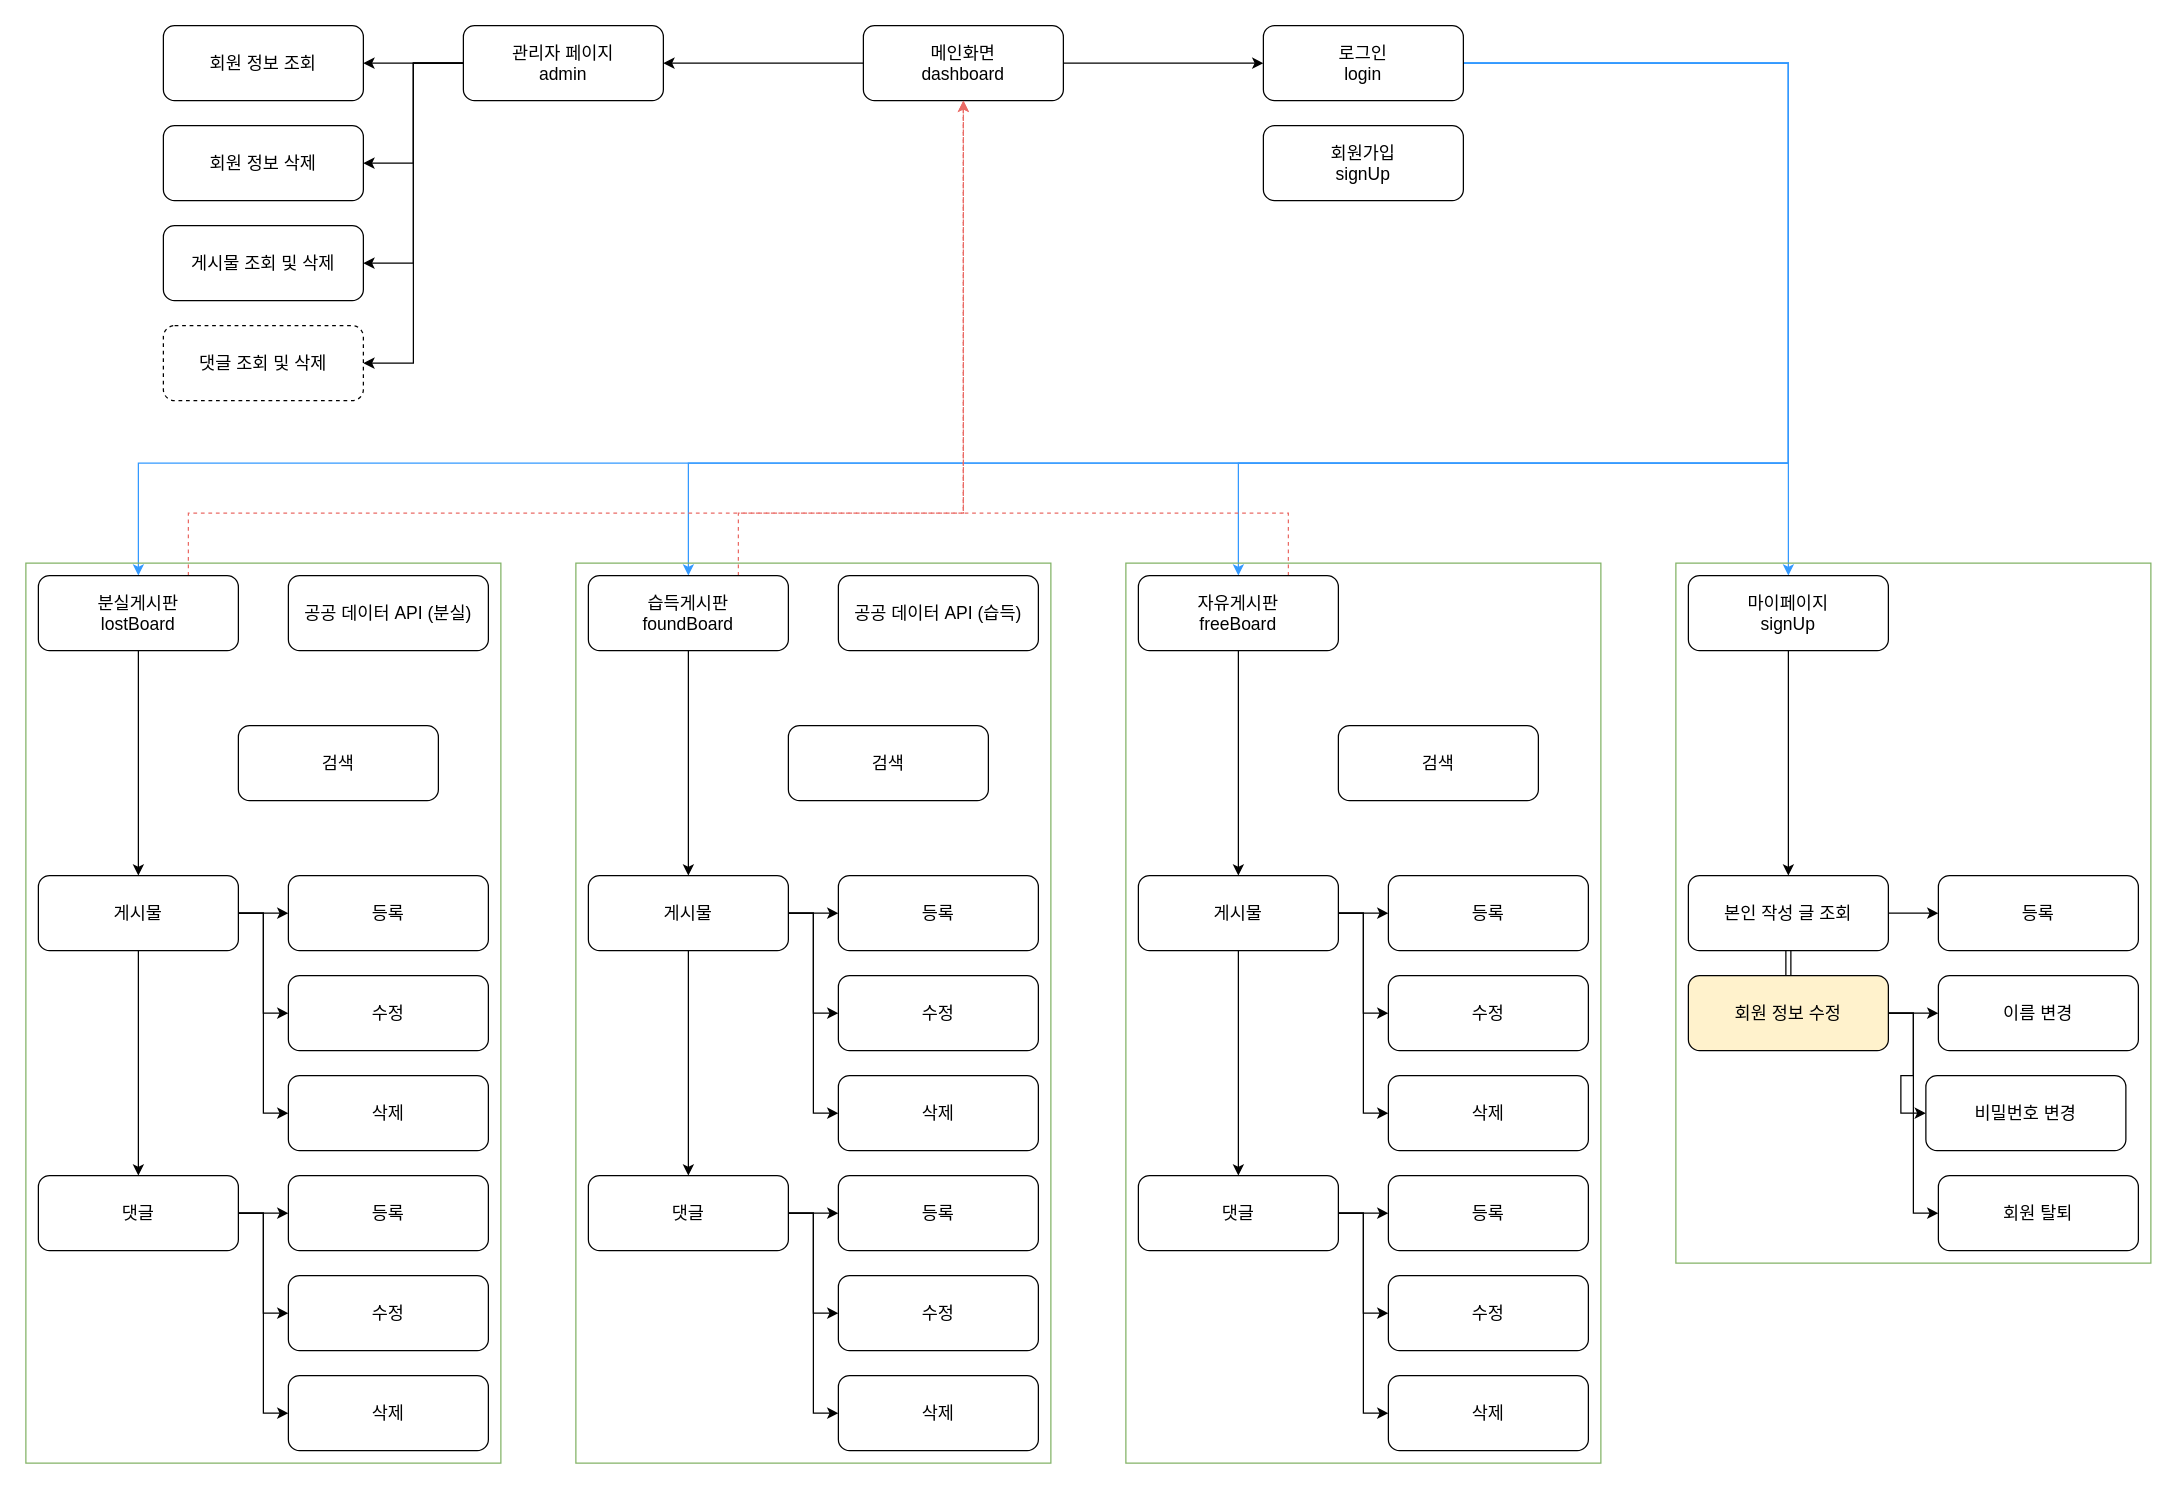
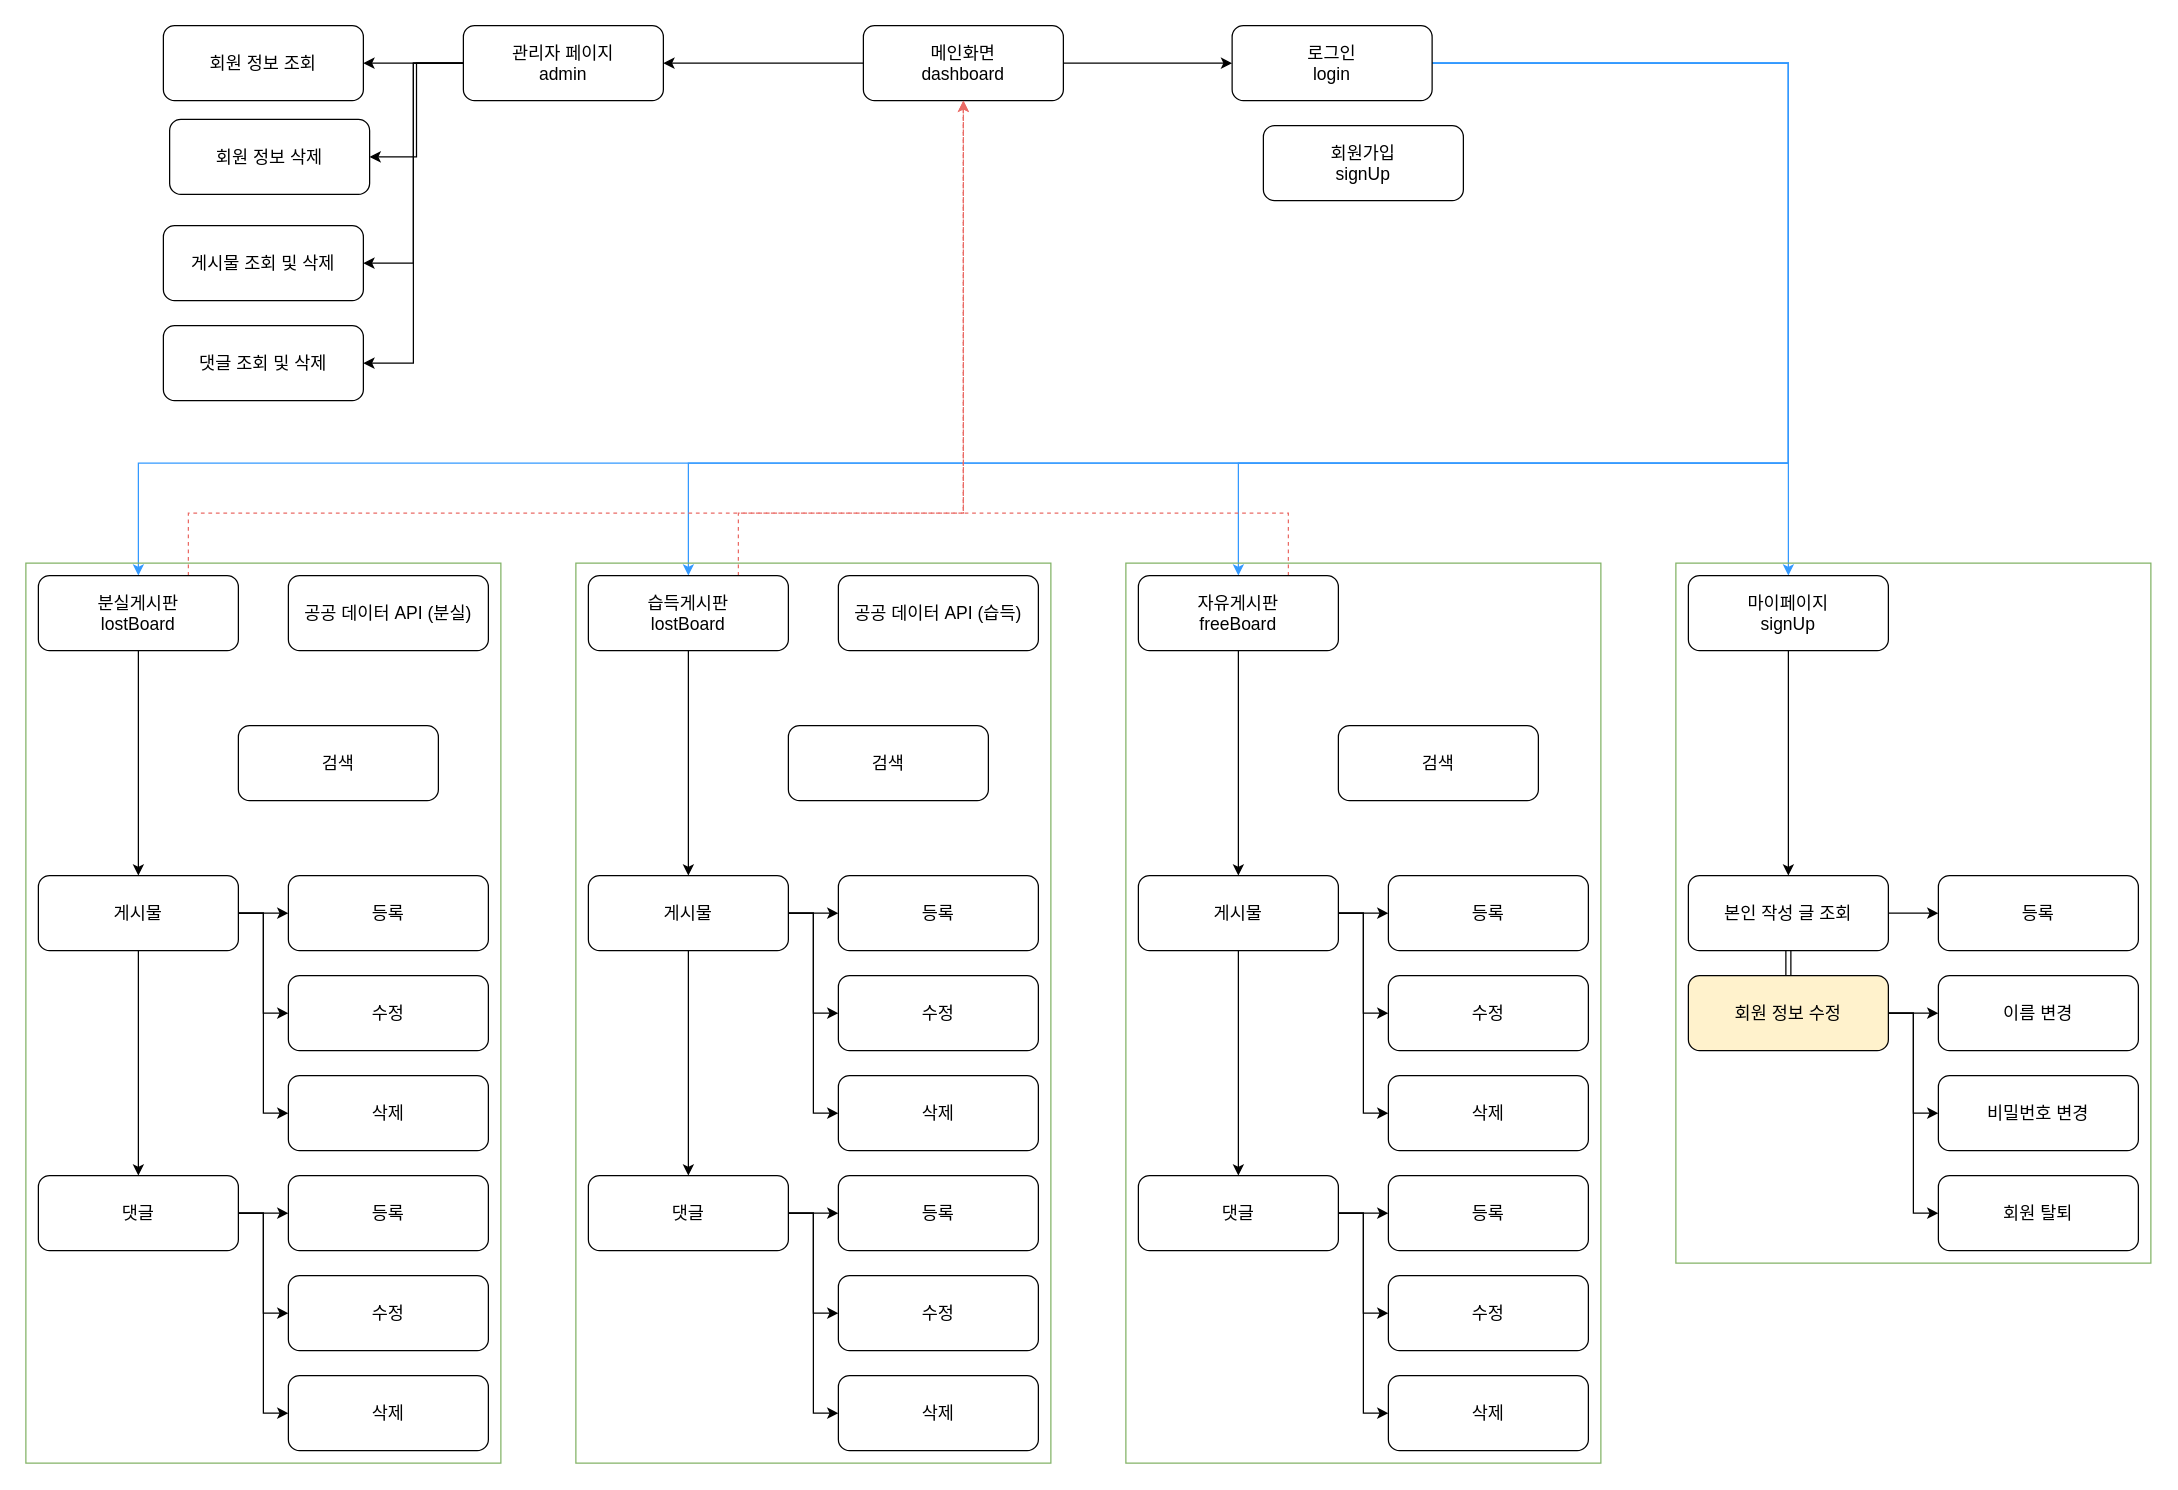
- <mxCell id="18" value="&lt;span style=&quot;font-size: 14px;&quot;&gt;로그인&lt;/span&gt;&lt;div&gt;&lt;span style=&quot;font-size: 14px;&quot;&gt;login&lt;/span&gt;&lt;/div&gt;" style="rounded=1;whiteSpace=wrap;html=1;" vertex="1" parent="1"><mxGeometry x="1010" y="20" width="160" height="60" as="geometry" /></mxCell>
+ <mxCell id="18" value="&lt;span style=&quot;font-size: 14px;&quot;&gt;로그인&lt;/span&gt;&lt;div&gt;&lt;span style=&quot;font-size: 14px;&quot;&gt;login&lt;/span&gt;&lt;/div&gt;" style="rounded=1;whiteSpace=wrap;html=1;" vertex="1" parent="1"><mxGeometry x="985" y="20" width="160" height="60" as="geometry" /></mxCell>
- <mxCell id="11" value="&lt;span style=&quot;font-size: 14px;&quot;&gt;회원 정보 삭제&lt;/span&gt;" style="rounded=1;whiteSpace=wrap;html=1;" vertex="1" parent="1"><mxGeometry x="130" y="100" width="160" height="60" as="geometry" /></mxCell>
+ <mxCell id="11" value="&lt;span style=&quot;font-size: 14px;&quot;&gt;회원 정보 삭제&lt;/span&gt;" style="rounded=1;whiteSpace=wrap;html=1;" vertex="1" parent="1"><mxGeometry x="135" y="95" width="160" height="60" as="geometry" /></mxCell>
- <mxCell id="13" value="&lt;span style=&quot;font-size: 14px;&quot;&gt;댓글 조회 및 삭제&lt;/span&gt;" style="rounded=1;whiteSpace=wrap;html=1;dashed=1;" vertex="1" parent="1"><mxGeometry x="130" y="260" width="160" height="60" as="geometry" /></mxCell>
+ <mxCell id="13" value="&lt;span style=&quot;font-size: 14px;&quot;&gt;댓글 조회 및 삭제&lt;/span&gt;" style="rounded=1;whiteSpace=wrap;html=1;" vertex="1" parent="1"><mxGeometry x="130" y="260" width="160" height="60" as="geometry" /></mxCell>
- <mxCell id="40" value="&lt;span style=&quot;font-size: 14px;&quot;&gt;습득게시판&lt;/span&gt;&lt;div&gt;&lt;span style=&quot;font-size: 14px;&quot;&gt;foundBoard&lt;/span&gt;&lt;/div&gt;" style="rounded=1;whiteSpace=wrap;html=1;" vertex="1" parent="1"><mxGeometry x="470" y="460" width="160" height="60" as="geometry" /></mxCell>
+ <mxCell id="40" value="&lt;span style=&quot;font-size: 14px;&quot;&gt;습득게시판&lt;/span&gt;&lt;div&gt;&lt;span style=&quot;font-size: 14px;&quot;&gt;lostBoard&lt;/span&gt;&lt;/div&gt;" style="rounded=1;whiteSpace=wrap;html=1;" vertex="1" parent="1"><mxGeometry x="470" y="460" width="160" height="60" as="geometry" /></mxCell>
- <mxCell id="87" value="&lt;span style=&quot;font-size: 14px;&quot;&gt;비밀번호 변경&lt;/span&gt;" style="rounded=1;whiteSpace=wrap;html=1;" vertex="1" parent="1"><mxGeometry x="1540" y="860" width="160" height="60" as="geometry" /></mxCell>
+ <mxCell id="87" value="&lt;span style=&quot;font-size: 14px;&quot;&gt;비밀번호 변경&lt;/span&gt;" style="rounded=1;whiteSpace=wrap;html=1;" vertex="1" parent="1"><mxGeometry x="1550" y="860" width="160" height="60" as="geometry" /></mxCell>
